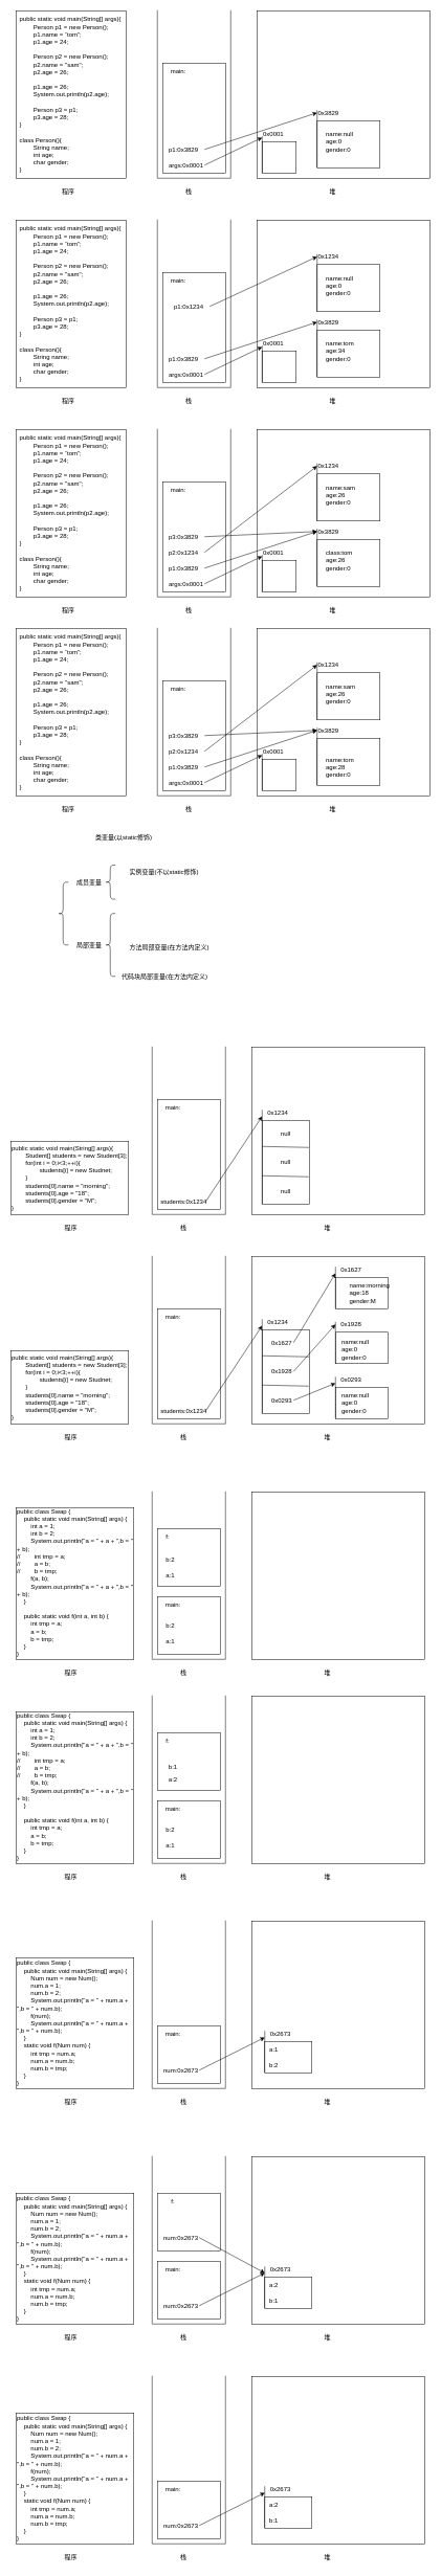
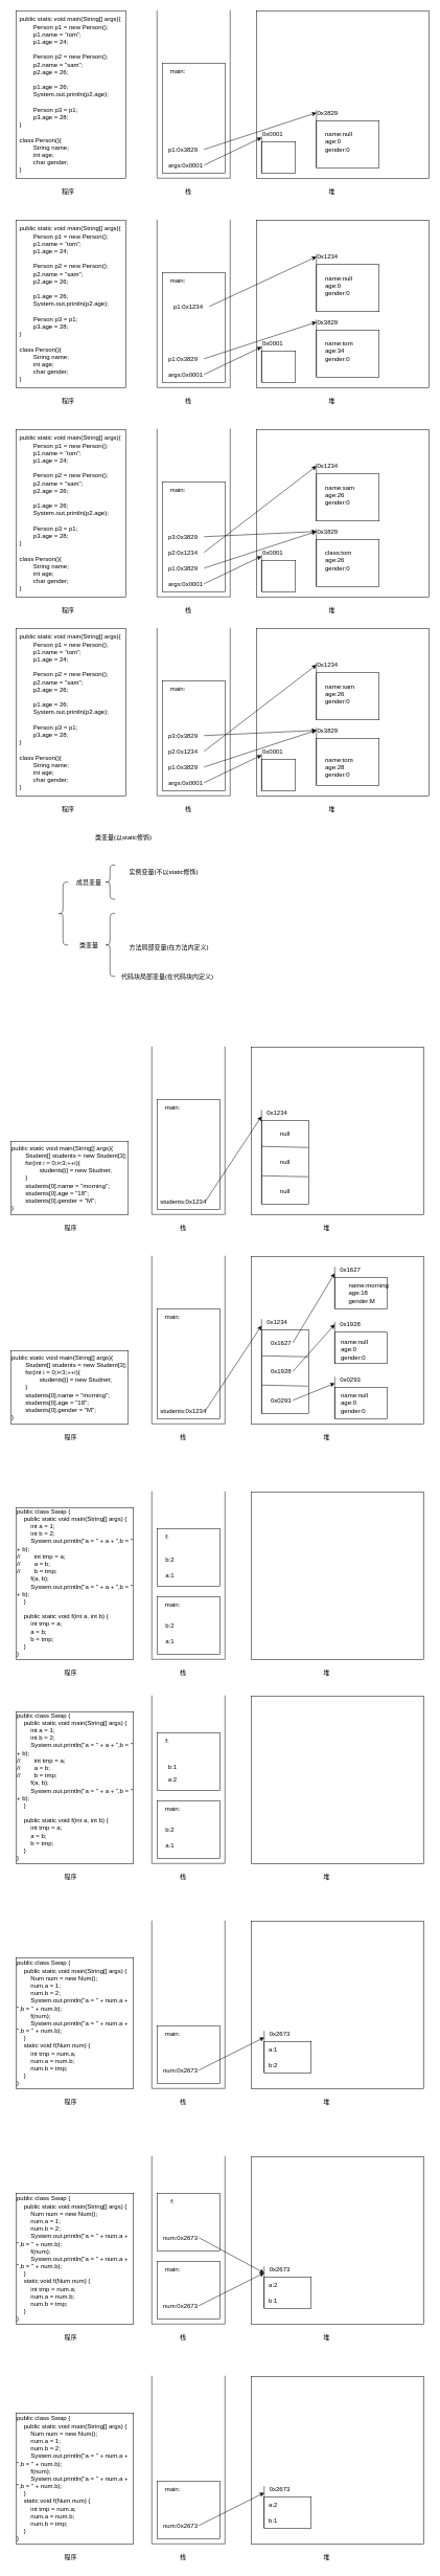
- <mxCell id="106" value="局部变量" style="text;html=1;align=center;verticalAlign=middle;whiteSpace=wrap;rounded=0;" parent="1" vertex="1"><mxGeometry x="140" y="1790" width="60" height="30" as="geometry" /></mxCell>
+ <mxCell id="106" value="类变量" style="text;html=1;align=center;verticalAlign=middle;whiteSpace=wrap;rounded=0;" parent="1" vertex="1"><mxGeometry x="140" y="1790" width="60" height="30" as="geometry" /></mxCell>
- <mxCell id="112" value="代码块局部变量(在方法内定义)" style="text;html=1;align=left;verticalAlign=middle;whiteSpace=wrap;rounded=0;" parent="1" vertex="1"><mxGeometry x="230" y="1850" width="190" height="30" as="geometry" /></mxCell>
+ <mxCell id="112" value="代码块局部变量(在代码块内定义)" style="text;html=1;align=left;verticalAlign=middle;whiteSpace=wrap;rounded=0;" parent="1" vertex="1"><mxGeometry x="230" y="1850" width="190" height="30" as="geometry" /></mxCell>
